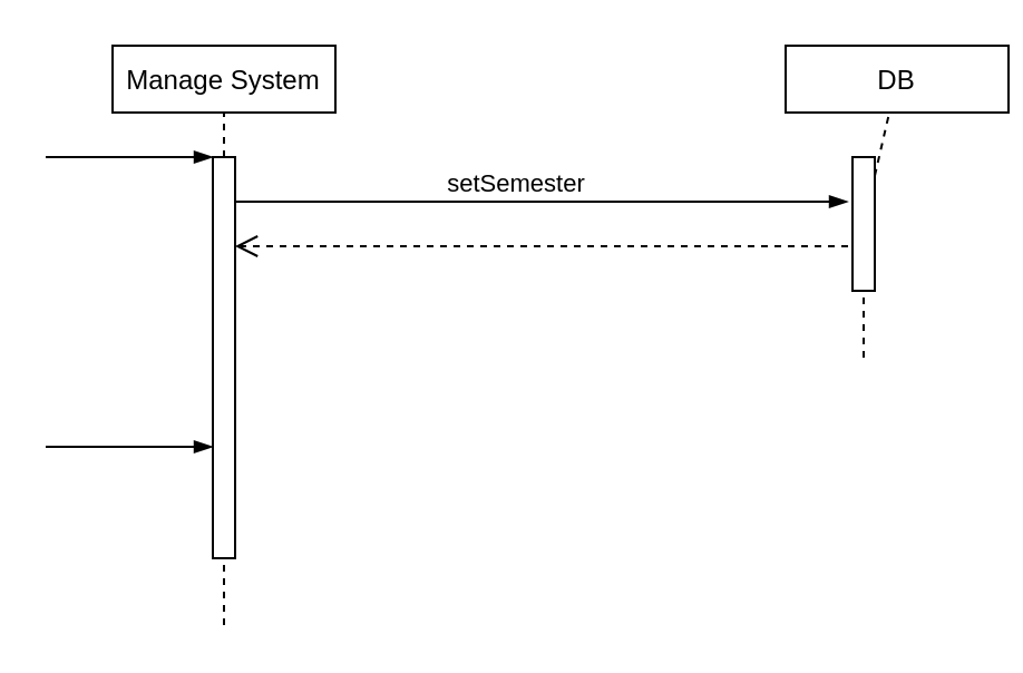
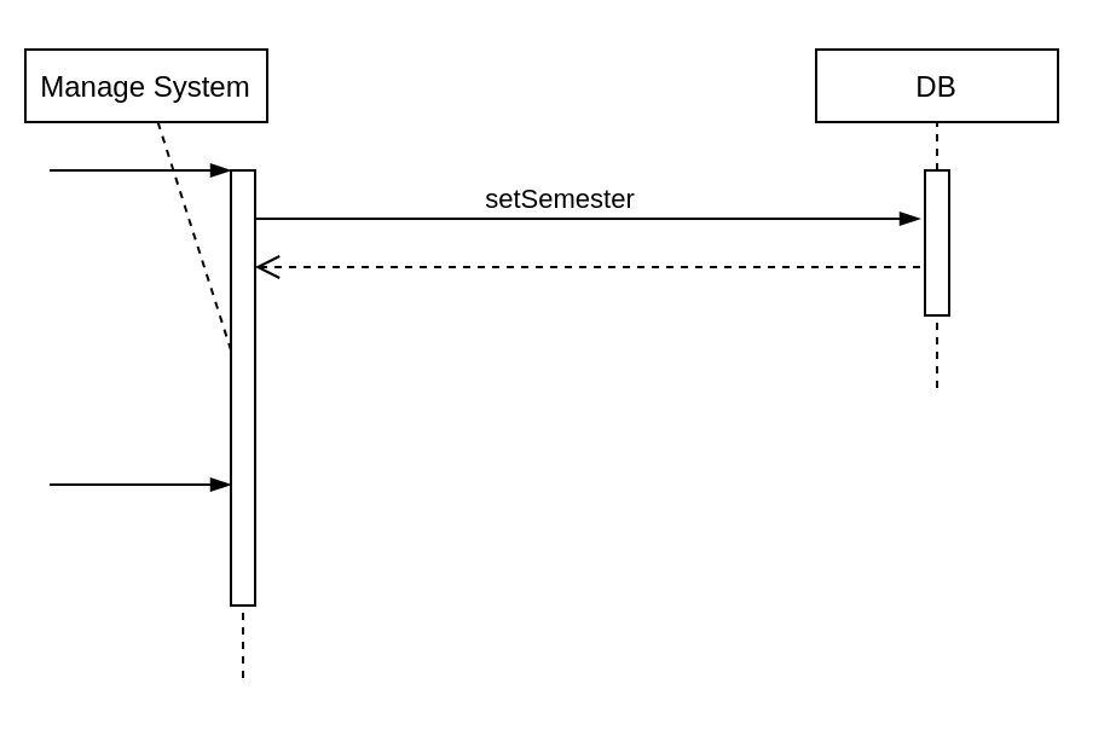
- <mxCell id="2" value="Manage System" style="rounded=0;dashed=0;" vertex="1" parent="1"><mxGeometry x="50" y="20" width="100" height="30" as="geometry" /></mxCell>
+ <mxCell id="2" value="Manage System" style="rounded=0;dashed=0;" vertex="1" parent="1"><mxGeometry x="10" y="20" width="100" height="30" as="geometry" /></mxCell>
- <mxCell id="7" value="DB" style="rounded=0;dashed=0;" vertex="1" parent="1"><mxGeometry x="352" y="20" width="100" height="30" as="geometry" /></mxCell>
+ <mxCell id="7" value="DB" style="rounded=0;dashed=0;" vertex="1" parent="1"><mxGeometry x="337" y="20" width="100" height="30" as="geometry" /></mxCell>
